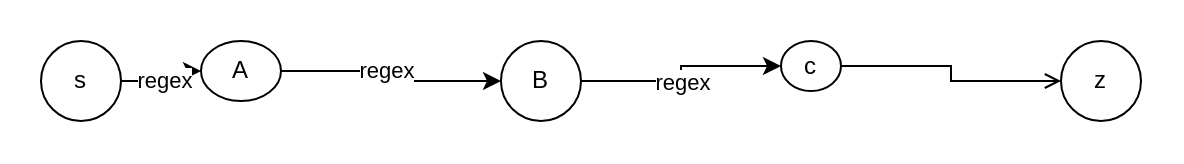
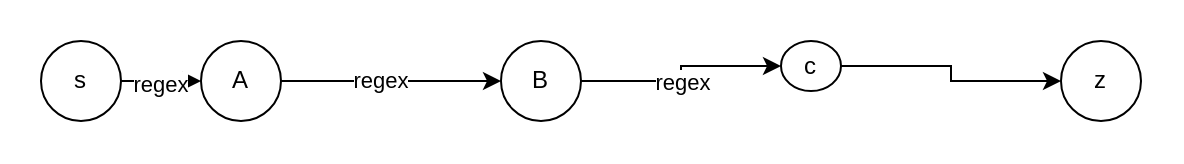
- <mxCell id="4" value="A" style="ellipse;whiteSpace=wrap;html=1;" parent="1" vertex="1"><mxGeometry x="100" y="20" width="40" height="30" as="geometry" /></mxCell>
+ <mxCell id="4" value="A" style="ellipse;whiteSpace=wrap;html=1;" parent="1" vertex="1"><mxGeometry x="100" y="20" width="40" height="40" as="geometry" /></mxCell>
- <mxCell id="8" style="edgeStyle=orthogonalEdgeStyle;rounded=0;orthogonalLoop=1;jettySize=auto;html=1;exitX=1;exitY=0.5;exitDx=0;exitDy=0;entryX=0;entryY=0.5;entryDx=0;entryDy=0;endArrow=open;" edge="1" parent="1" source="9" target="10"><mxGeometry relative="1" as="geometry" /></mxCell>
+ <mxCell id="8" style="edgeStyle=orthogonalEdgeStyle;rounded=0;orthogonalLoop=1;jettySize=auto;html=1;exitX=1;exitY=0.5;exitDx=0;exitDy=0;entryX=0;entryY=0.5;entryDx=0;entryDy=0;" edge="1" parent="1" source="9" target="10"><mxGeometry relative="1" as="geometry" /></mxCell>
